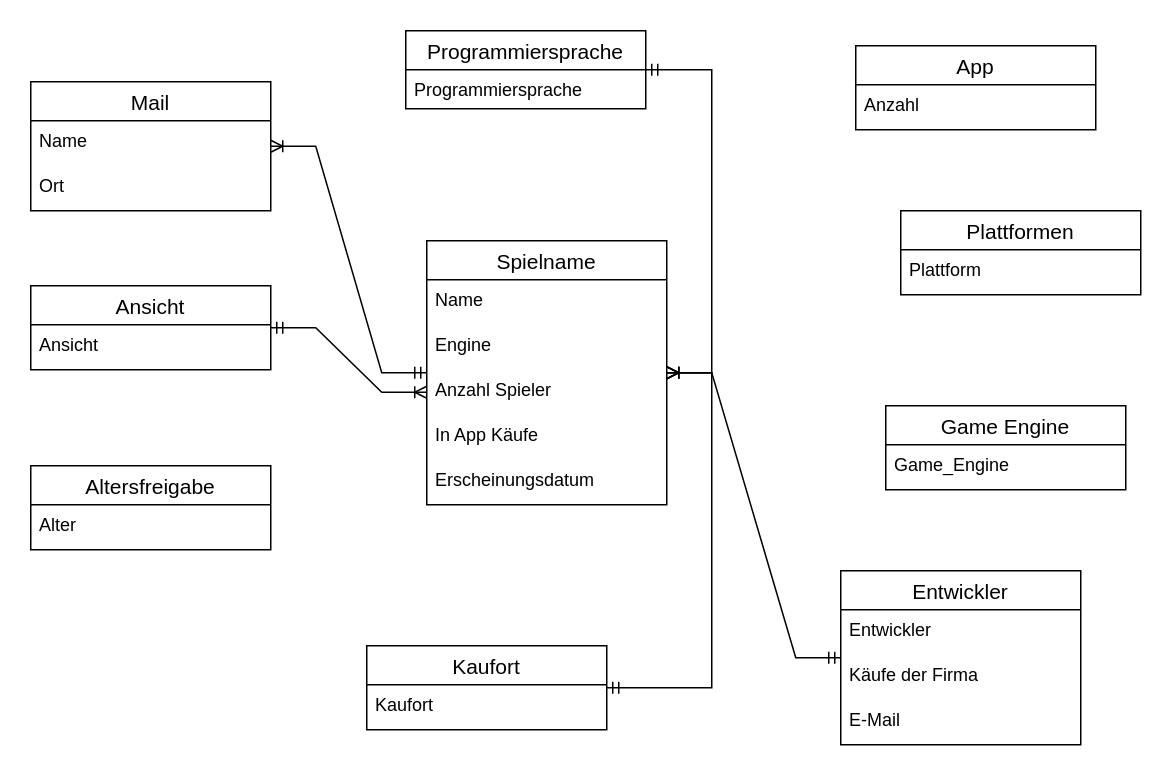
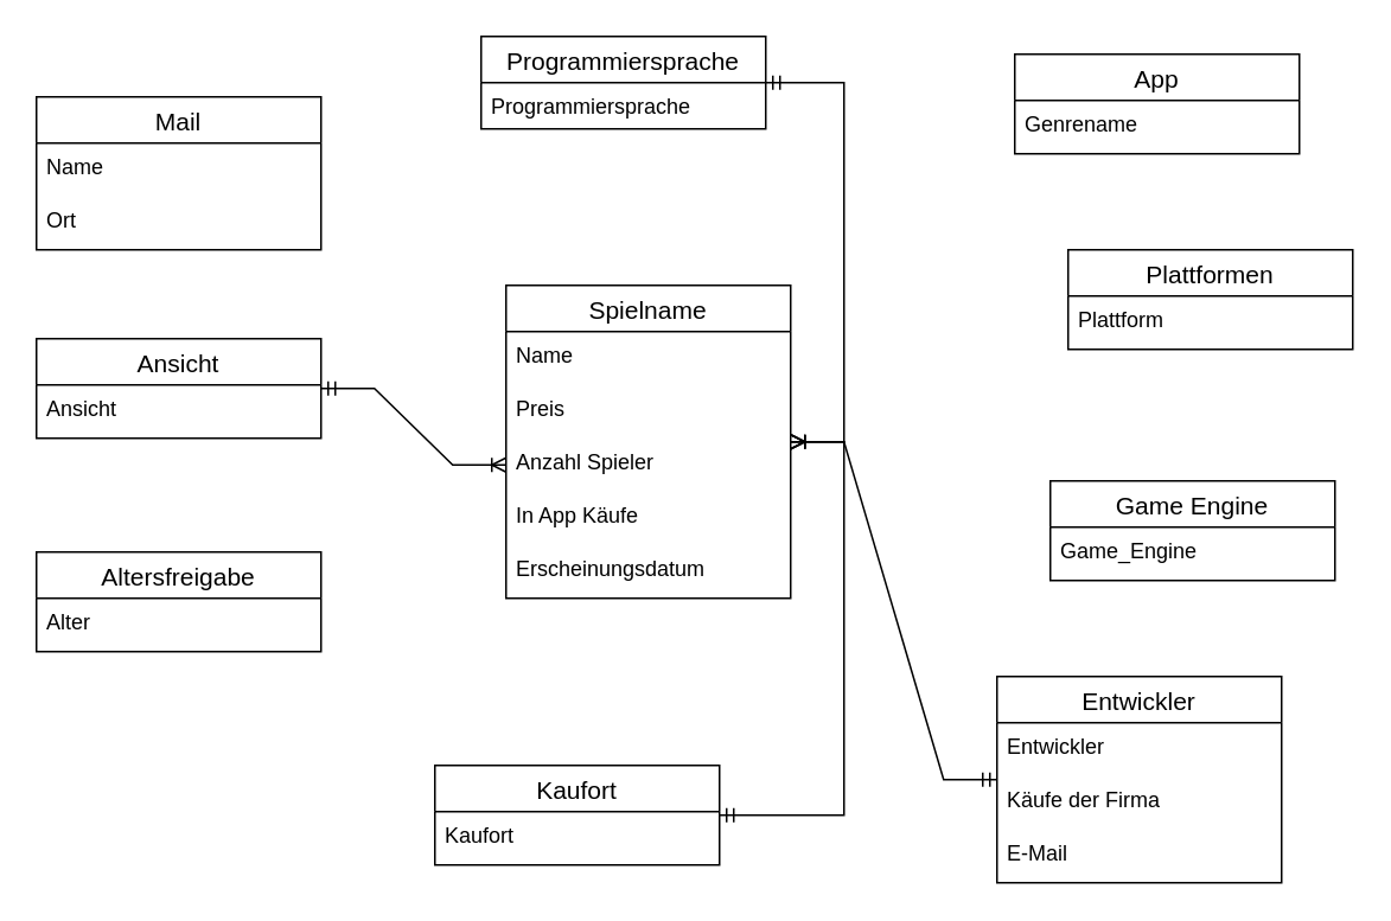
- <mxCell id="8" value="Anzahl" style="text;strokeColor=none;fillColor=none;spacingLeft=4;spacingRight=4;overflow=hidden;rotatable=0;points=[[0,0.5],[1,0.5]];portConstraint=eastwest;fontSize=12;" vertex="1" parent="7"><mxGeometry y="26" width="160" height="30" as="geometry" /></mxCell>
+ <mxCell id="8" value="Genrename" style="text;strokeColor=none;fillColor=none;spacingLeft=4;spacingRight=4;overflow=hidden;rotatable=0;points=[[0,0.5],[1,0.5]];portConstraint=eastwest;fontSize=12;" vertex="1" parent="7"><mxGeometry y="26" width="160" height="30" as="geometry" /></mxCell>
- <mxCell id="29" value="" style="edgeStyle=entityRelationEdgeStyle;fontSize=12;html=1;endArrow=ERoneToMany;startArrow=ERmandOne;rounded=0;" edge="1" parent="1" source="23" target="2"><mxGeometry width="100" height="100" relative="1" as="geometry"><mxPoint x="470" y="250" as="sourcePoint" /><mxPoint x="570" y="150" as="targetPoint" /></mxGeometry></mxCell>
- <mxCell id="25" value="Engine" style="text;strokeColor=none;fillColor=none;spacingLeft=4;spacingRight=4;overflow=hidden;rotatable=0;points=[[0,0.5],[1,0.5]];portConstraint=eastwest;fontSize=12;" vertex="1" parent="23"><mxGeometry y="56" width="160" height="30" as="geometry" /></mxCell>
+ <mxCell id="25" value="Preis" style="text;strokeColor=none;fillColor=none;spacingLeft=4;spacingRight=4;overflow=hidden;rotatable=0;points=[[0,0.5],[1,0.5]];portConstraint=eastwest;fontSize=12;" vertex="1" parent="23"><mxGeometry y="56" width="160" height="30" as="geometry" /></mxCell>
